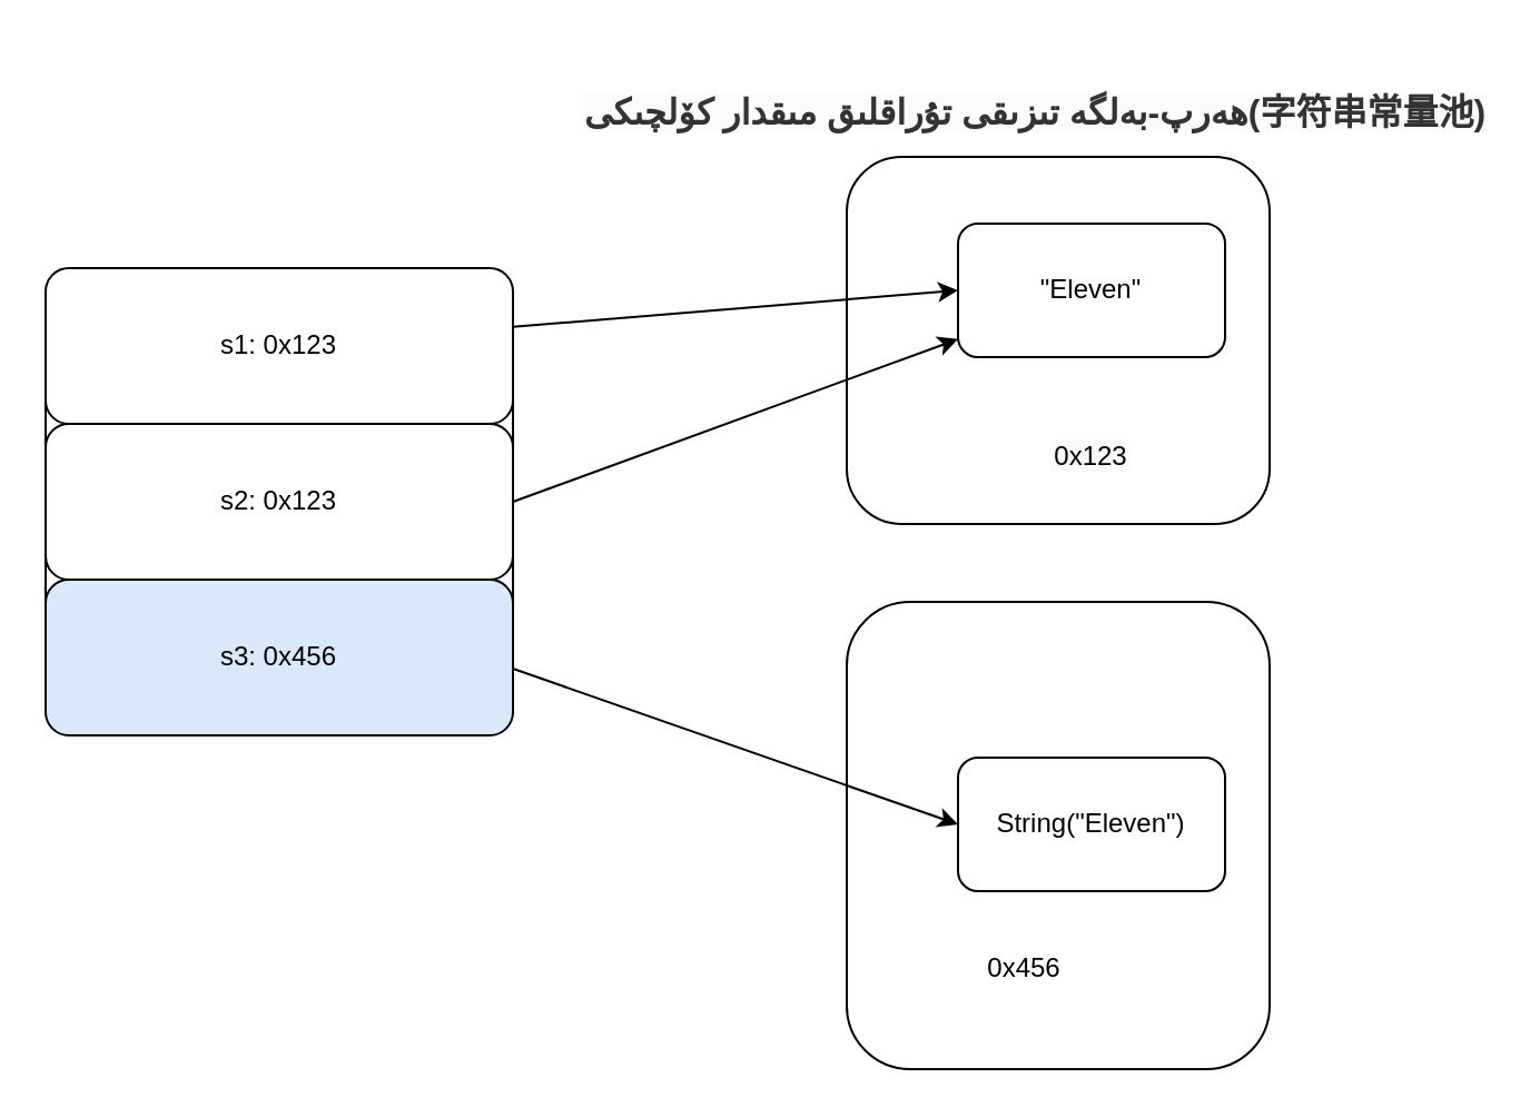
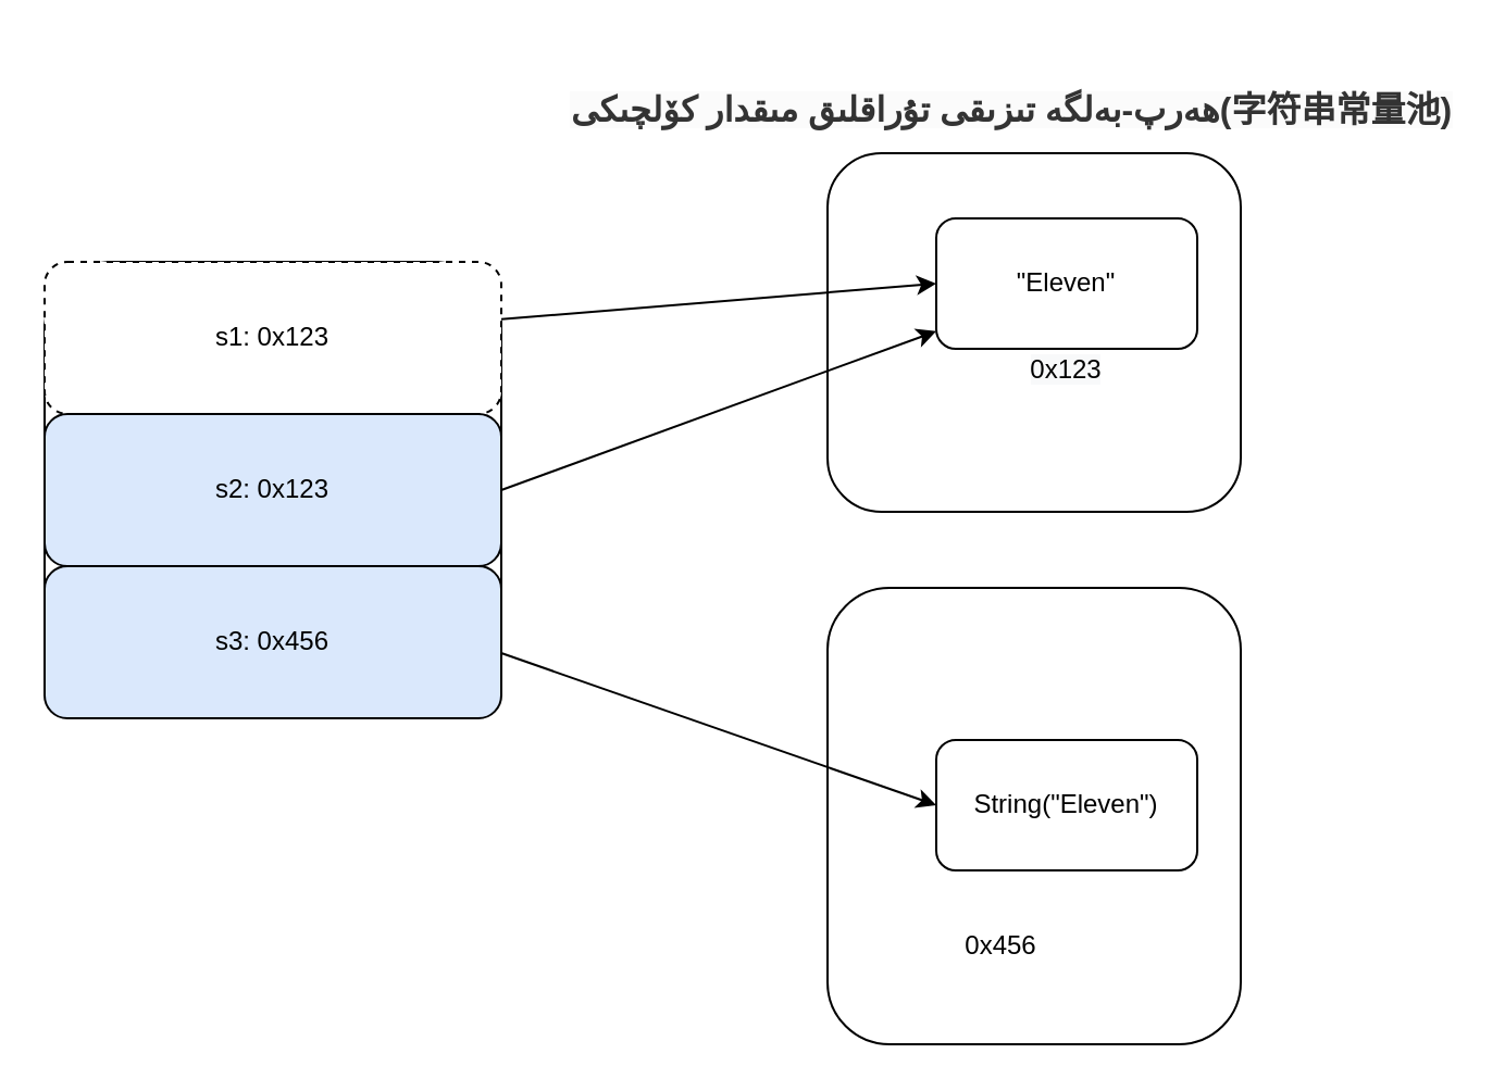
- <mxCell id="3" value="s1: 0x123" style="rounded=1;whiteSpace=wrap;html=1;" vertex="1" parent="1"><mxGeometry x="20" y="120" width="210" height="70" as="geometry" /></mxCell>
+ <mxCell id="3" value="s1: 0x123" style="rounded=1;whiteSpace=wrap;html=1;dashed=1;" vertex="1" parent="1"><mxGeometry x="20" y="120" width="210" height="70" as="geometry" /></mxCell>
- <mxCell id="11" value="&lt;span style=&quot;color: rgb(0 , 0 , 0) ; font-family: &amp;#34;helvetica&amp;#34; ; font-size: 12px ; font-style: normal ; font-weight: 400 ; letter-spacing: normal ; text-align: center ; text-indent: 0px ; text-transform: none ; word-spacing: 0px ; background-color: rgb(248 , 249 , 250) ; display: inline ; float: none&quot;&gt;0x123&lt;/span&gt;" style="text;html=1;strokeColor=none;fillColor=none;align=center;verticalAlign=middle;whiteSpace=wrap;rounded=0;" vertex="1" parent="1"><mxGeometry x="470" y="195" width="40" height="20" as="geometry" /></mxCell>
+ <mxCell id="11" value="&lt;span style=&quot;color: rgb(0 , 0 , 0) ; font-family: &amp;#34;helvetica&amp;#34; ; font-size: 12px ; font-style: normal ; font-weight: 400 ; letter-spacing: normal ; text-align: center ; text-indent: 0px ; text-transform: none ; word-spacing: 0px ; background-color: rgb(248 , 249 , 250) ; display: inline ; float: none&quot;&gt;0x123&lt;/span&gt;" style="text;html=1;strokeColor=none;fillColor=none;align=center;verticalAlign=middle;whiteSpace=wrap;rounded=0;" vertex="1" parent="1"><mxGeometry x="470" y="160" width="40" height="20" as="geometry" /></mxCell>
- <mxCell id="4" value="&lt;span&gt;s2: 0x123&lt;/span&gt;" style="rounded=1;whiteSpace=wrap;html=1;" vertex="1" parent="1"><mxGeometry x="20" y="190" width="210" height="70" as="geometry" /></mxCell>
+ <mxCell id="4" value="&lt;span&gt;s2: 0x123&lt;/span&gt;" style="rounded=1;whiteSpace=wrap;html=1;fillColor=#dae8fc;" vertex="1" parent="1"><mxGeometry x="20" y="190" width="210" height="70" as="geometry" /></mxCell>
